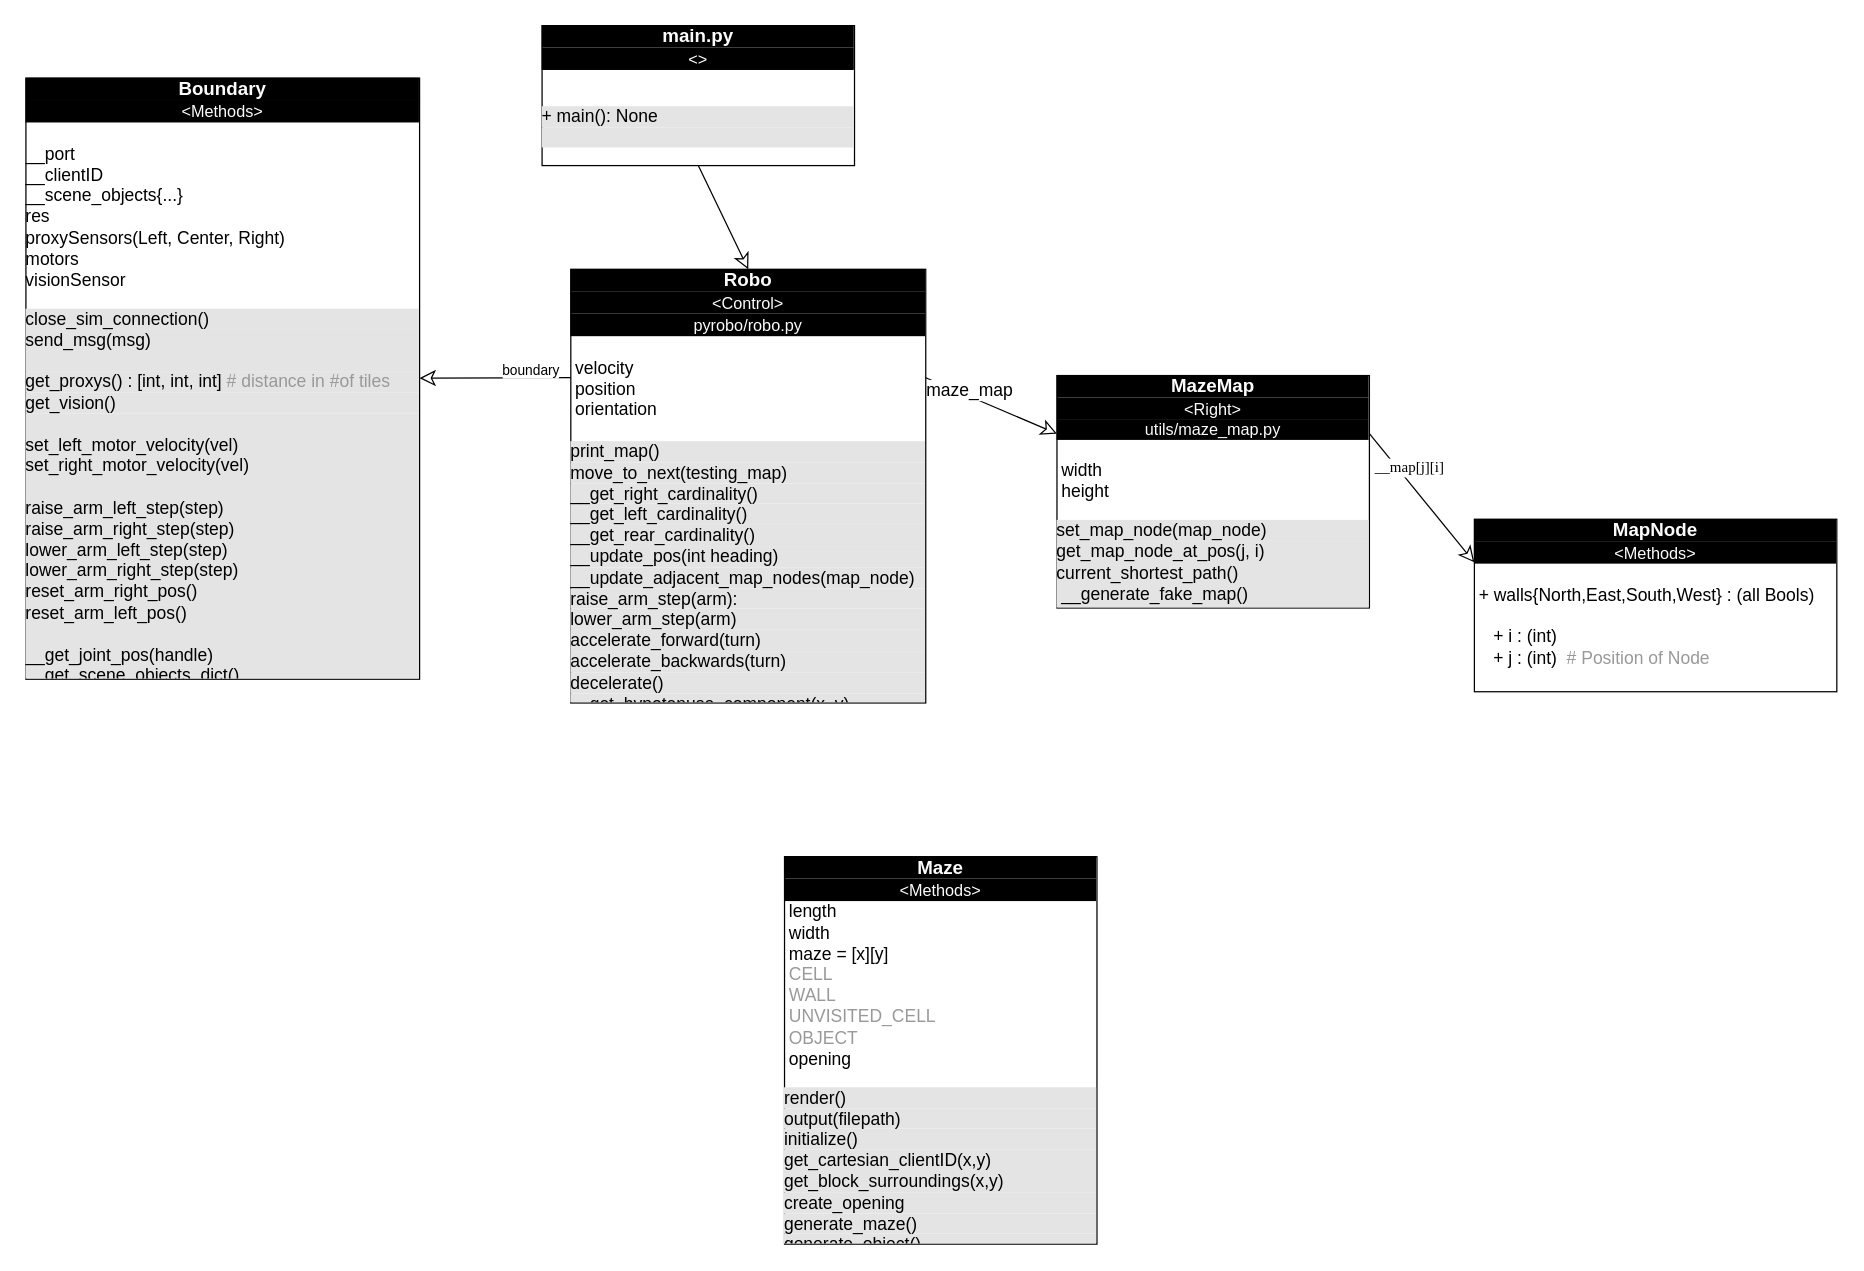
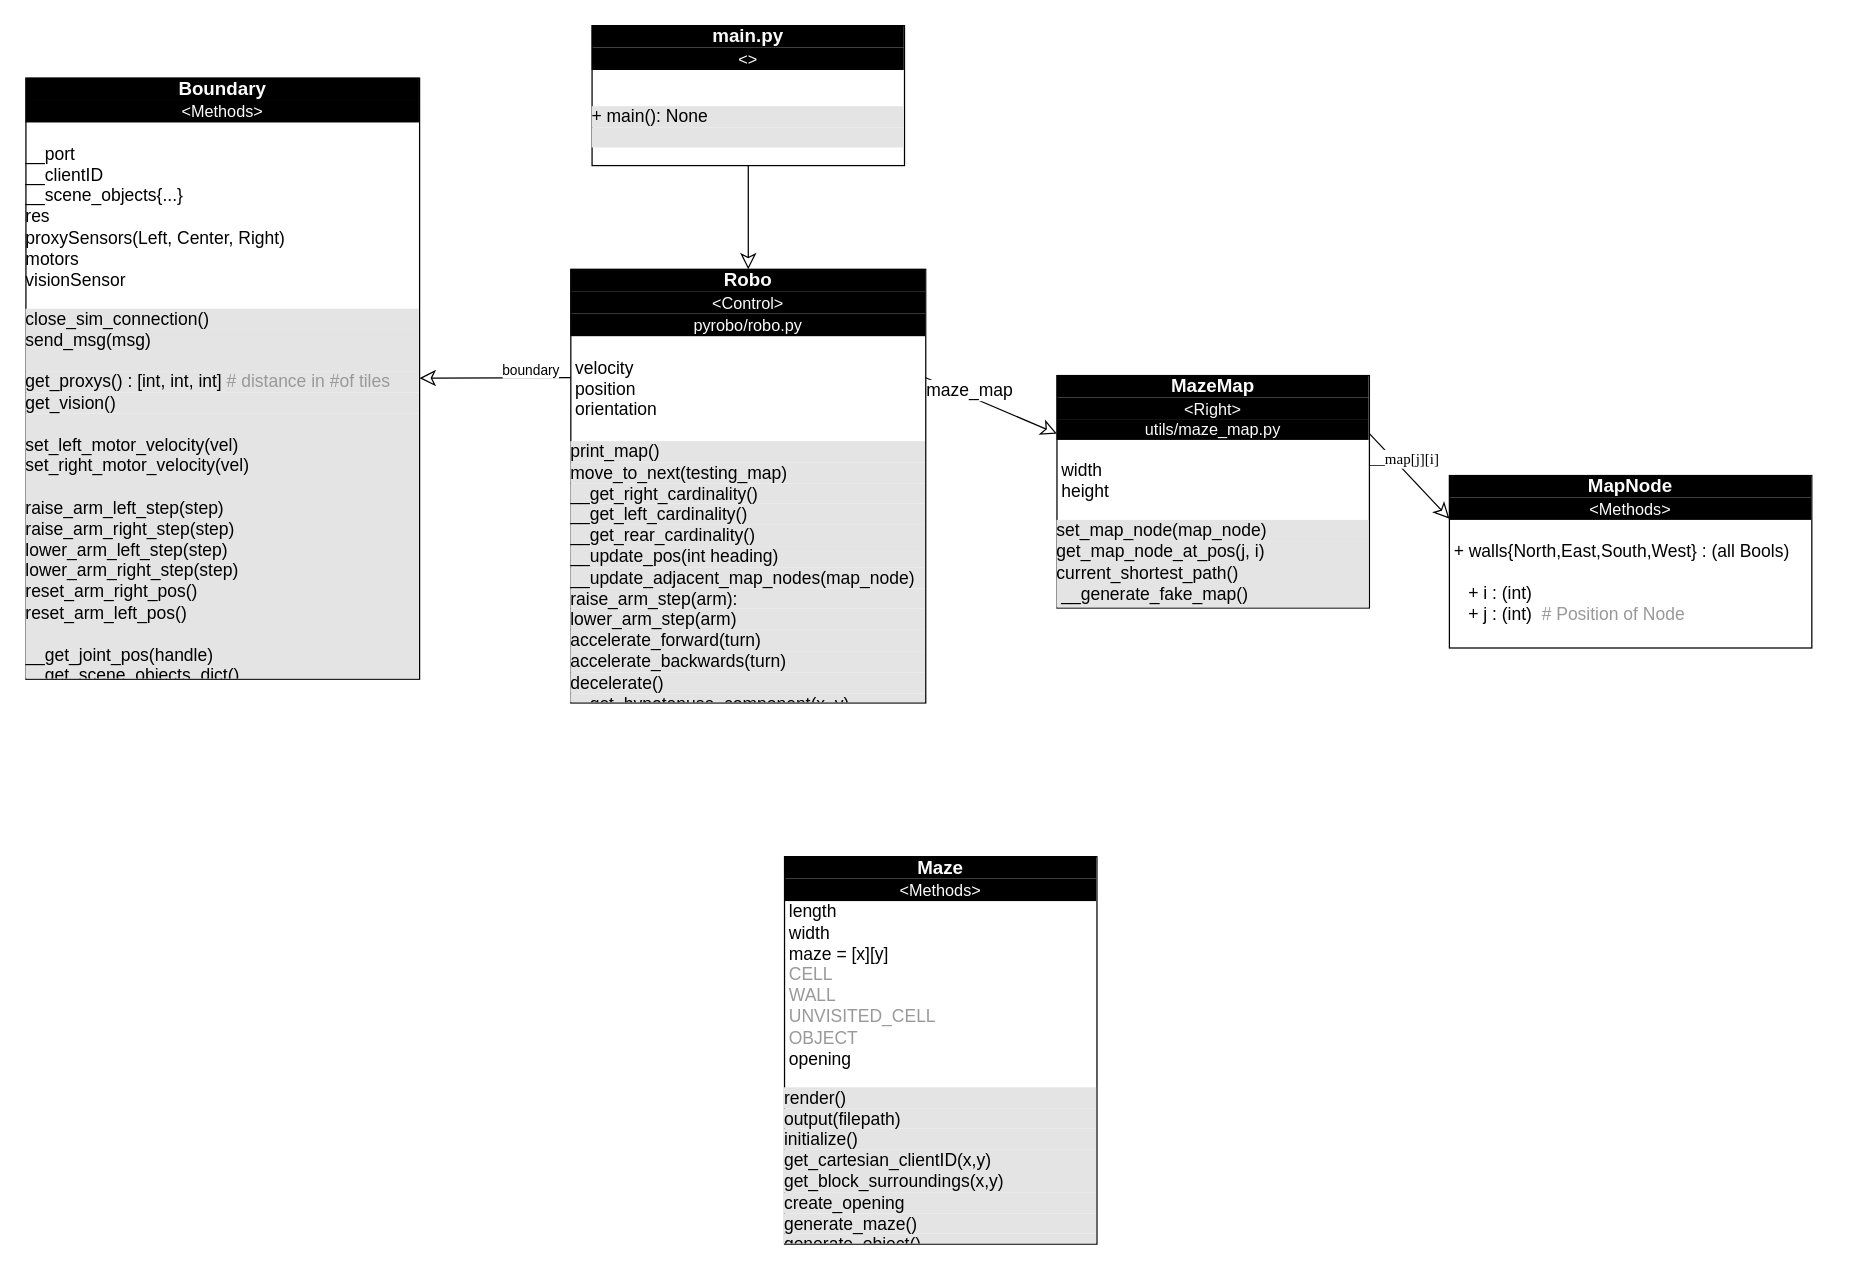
- <mxCell id="3" value="&lt;div style=&quot;text-align: center ; box-sizing: border-box ; width: 100% ; background: rgb(0 , 0 , 0) ; font-size: 15px&quot;&gt;&lt;font color=&quot;#fcfcfc&quot;&gt;&lt;b&gt;main.py&lt;/b&gt;&lt;/font&gt;&lt;/div&gt;&lt;div style=&quot;text-align: center ; box-sizing: border-box ; width: 100% ; background: rgb(0 , 0 , 0) ; font-size: 15px&quot;&gt;&lt;font color=&quot;#fcfcfc&quot; style=&quot;font-size: 13px&quot;&gt;&amp;lt;&amp;gt;&lt;/font&gt;&lt;/div&gt;&lt;div&gt;&lt;br&gt;&lt;/div&gt;&lt;div&gt;&lt;br&gt;&lt;/div&gt;&lt;div style=&quot;box-sizing: border-box ; width: 100% ; background: rgb(228 , 228 , 228) ; font-size: 14px&quot;&gt;+ main(): None&lt;/div&gt;&lt;div style=&quot;box-sizing: border-box ; width: 100% ; background: rgb(228 , 228 , 228) ; font-size: 14px&quot;&gt;&lt;br&gt;&lt;/div&gt;&lt;div&gt;&lt;/div&gt;&lt;div&gt;&lt;/div&gt;" style="verticalAlign=top;align=left;overflow=fill;html=1;fillColor=none;" parent="1" vertex="1"><mxGeometry x="433" y="20" width="250" height="112" as="geometry" /></mxCell>
+ <mxCell id="3" value="&lt;div style=&quot;text-align: center ; box-sizing: border-box ; width: 100% ; background: rgb(0 , 0 , 0) ; font-size: 15px&quot;&gt;&lt;font color=&quot;#fcfcfc&quot;&gt;&lt;b&gt;main.py&lt;/b&gt;&lt;/font&gt;&lt;/div&gt;&lt;div style=&quot;text-align: center ; box-sizing: border-box ; width: 100% ; background: rgb(0 , 0 , 0) ; font-size: 15px&quot;&gt;&lt;font color=&quot;#fcfcfc&quot; style=&quot;font-size: 13px&quot;&gt;&amp;lt;&amp;gt;&lt;/font&gt;&lt;/div&gt;&lt;div&gt;&lt;br&gt;&lt;/div&gt;&lt;div&gt;&lt;br&gt;&lt;/div&gt;&lt;div style=&quot;box-sizing: border-box ; width: 100% ; background: rgb(228 , 228 , 228) ; font-size: 14px&quot;&gt;+ main(): None&lt;/div&gt;&lt;div style=&quot;box-sizing: border-box ; width: 100% ; background: rgb(228 , 228 , 228) ; font-size: 14px&quot;&gt;&lt;br&gt;&lt;/div&gt;&lt;div&gt;&lt;/div&gt;&lt;div&gt;&lt;/div&gt;" style="verticalAlign=top;align=left;overflow=fill;html=1;fillColor=none;" parent="1" vertex="1"><mxGeometry x="473" y="20" width="250" height="112" as="geometry" /></mxCell>
- <mxCell id="12" value="&lt;div style=&quot;text-align: center ; box-sizing: border-box ; width: 100% ; background: rgb(0 , 0 , 0) ; font-size: 15px&quot;&gt;&lt;font color=&quot;#fcfcfc&quot;&gt;&lt;b&gt;MapNode&lt;/b&gt;&lt;/font&gt;&lt;/div&gt;&lt;div style=&quot;text-align: center ; box-sizing: border-box ; width: 100% ; background: rgb(0 , 0 , 0) ; font-size: 15px&quot;&gt;&lt;font color=&quot;#fcfcfc&quot; style=&quot;font-size: 13px&quot;&gt;&amp;lt;Methods&amp;gt;&lt;/font&gt;&lt;/div&gt;&lt;div style=&quot;font-size: 14px&quot;&gt;&lt;font style=&quot;font-size: 14px&quot;&gt;&lt;br&gt;&lt;/font&gt;&lt;/div&gt;&lt;div style=&quot;font-size: 14px&quot;&gt;&lt;font style=&quot;font-size: 14px&quot;&gt;&amp;nbsp;+ walls{North,East,South,West} : (all Bools)&lt;/font&gt;&lt;/div&gt;&lt;div style=&quot;font-size: 14px&quot;&gt;&lt;font style=&quot;font-size: 14px&quot;&gt;&lt;br&gt;&lt;/font&gt;&lt;/div&gt;&lt;div style=&quot;font-size: 14px&quot;&gt;&lt;font style=&quot;font-size: 14px&quot;&gt;&amp;nbsp; &amp;nbsp; + i : (int)&lt;/font&gt;&lt;/div&gt;&lt;div style=&quot;font-size: 14px&quot;&gt;&lt;font style=&quot;font-size: 14px&quot;&gt;&amp;nbsp; &amp;nbsp; + j : (int)&amp;nbsp; &lt;font color=&quot;#999999&quot; style=&quot;font-size: 14px&quot;&gt;# Position of Node&lt;/font&gt;&lt;/font&gt;&lt;/div&gt;&lt;div&gt;&lt;/div&gt;&lt;div&gt;&lt;/div&gt;" style="verticalAlign=top;align=left;overflow=fill;html=1;fillColor=none;" parent="1" vertex="1"><mxGeometry x="1179" y="415" width="290" height="138" as="geometry" /></mxCell>
+ <mxCell id="12" value="&lt;div style=&quot;text-align: center ; box-sizing: border-box ; width: 100% ; background: rgb(0 , 0 , 0) ; font-size: 15px&quot;&gt;&lt;font color=&quot;#fcfcfc&quot;&gt;&lt;b&gt;MapNode&lt;/b&gt;&lt;/font&gt;&lt;/div&gt;&lt;div style=&quot;text-align: center ; box-sizing: border-box ; width: 100% ; background: rgb(0 , 0 , 0) ; font-size: 15px&quot;&gt;&lt;font color=&quot;#fcfcfc&quot; style=&quot;font-size: 13px&quot;&gt;&amp;lt;Methods&amp;gt;&lt;/font&gt;&lt;/div&gt;&lt;div style=&quot;font-size: 14px&quot;&gt;&lt;font style=&quot;font-size: 14px&quot;&gt;&lt;br&gt;&lt;/font&gt;&lt;/div&gt;&lt;div style=&quot;font-size: 14px&quot;&gt;&lt;font style=&quot;font-size: 14px&quot;&gt;&amp;nbsp;+ walls{North,East,South,West} : (all Bools)&lt;/font&gt;&lt;/div&gt;&lt;div style=&quot;font-size: 14px&quot;&gt;&lt;font style=&quot;font-size: 14px&quot;&gt;&lt;br&gt;&lt;/font&gt;&lt;/div&gt;&lt;div style=&quot;font-size: 14px&quot;&gt;&lt;font style=&quot;font-size: 14px&quot;&gt;&amp;nbsp; &amp;nbsp; + i : (int)&lt;/font&gt;&lt;/div&gt;&lt;div style=&quot;font-size: 14px&quot;&gt;&lt;font style=&quot;font-size: 14px&quot;&gt;&amp;nbsp; &amp;nbsp; + j : (int)&amp;nbsp; &lt;font color=&quot;#999999&quot; style=&quot;font-size: 14px&quot;&gt;# Position of Node&lt;/font&gt;&lt;/font&gt;&lt;/div&gt;&lt;div&gt;&lt;/div&gt;&lt;div&gt;&lt;/div&gt;" style="verticalAlign=top;align=left;overflow=fill;html=1;fillColor=none;" parent="1" vertex="1"><mxGeometry x="1159" y="380" width="290" height="138" as="geometry" /></mxCell>
